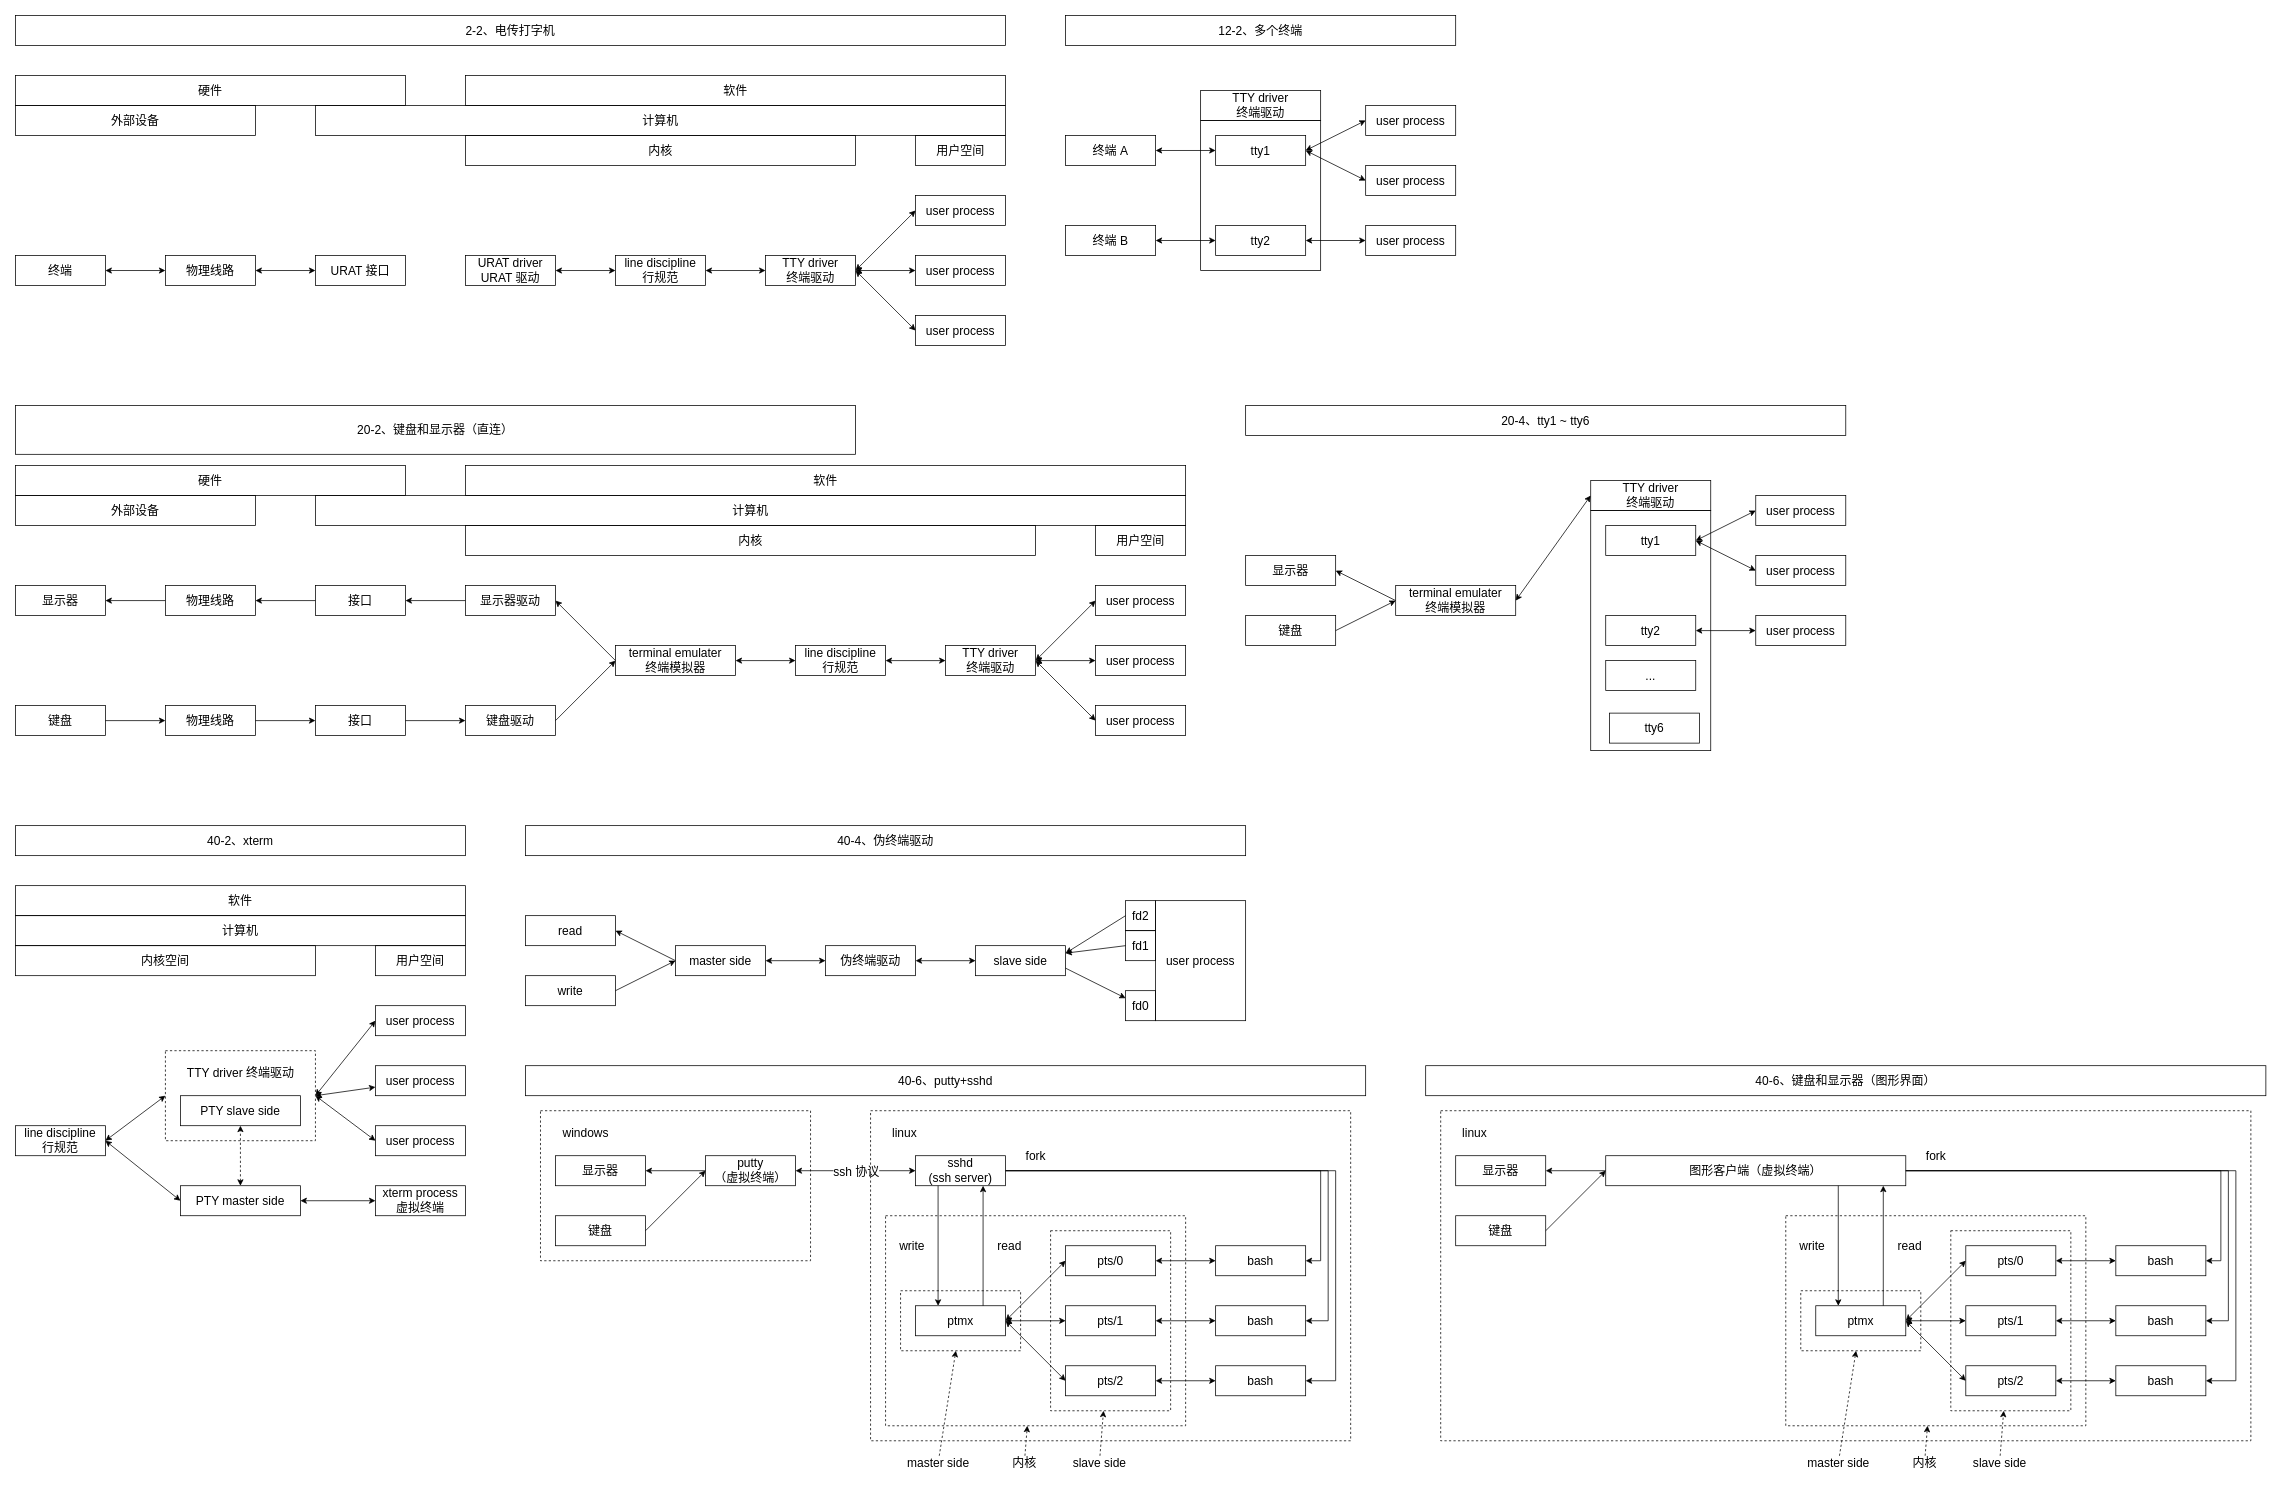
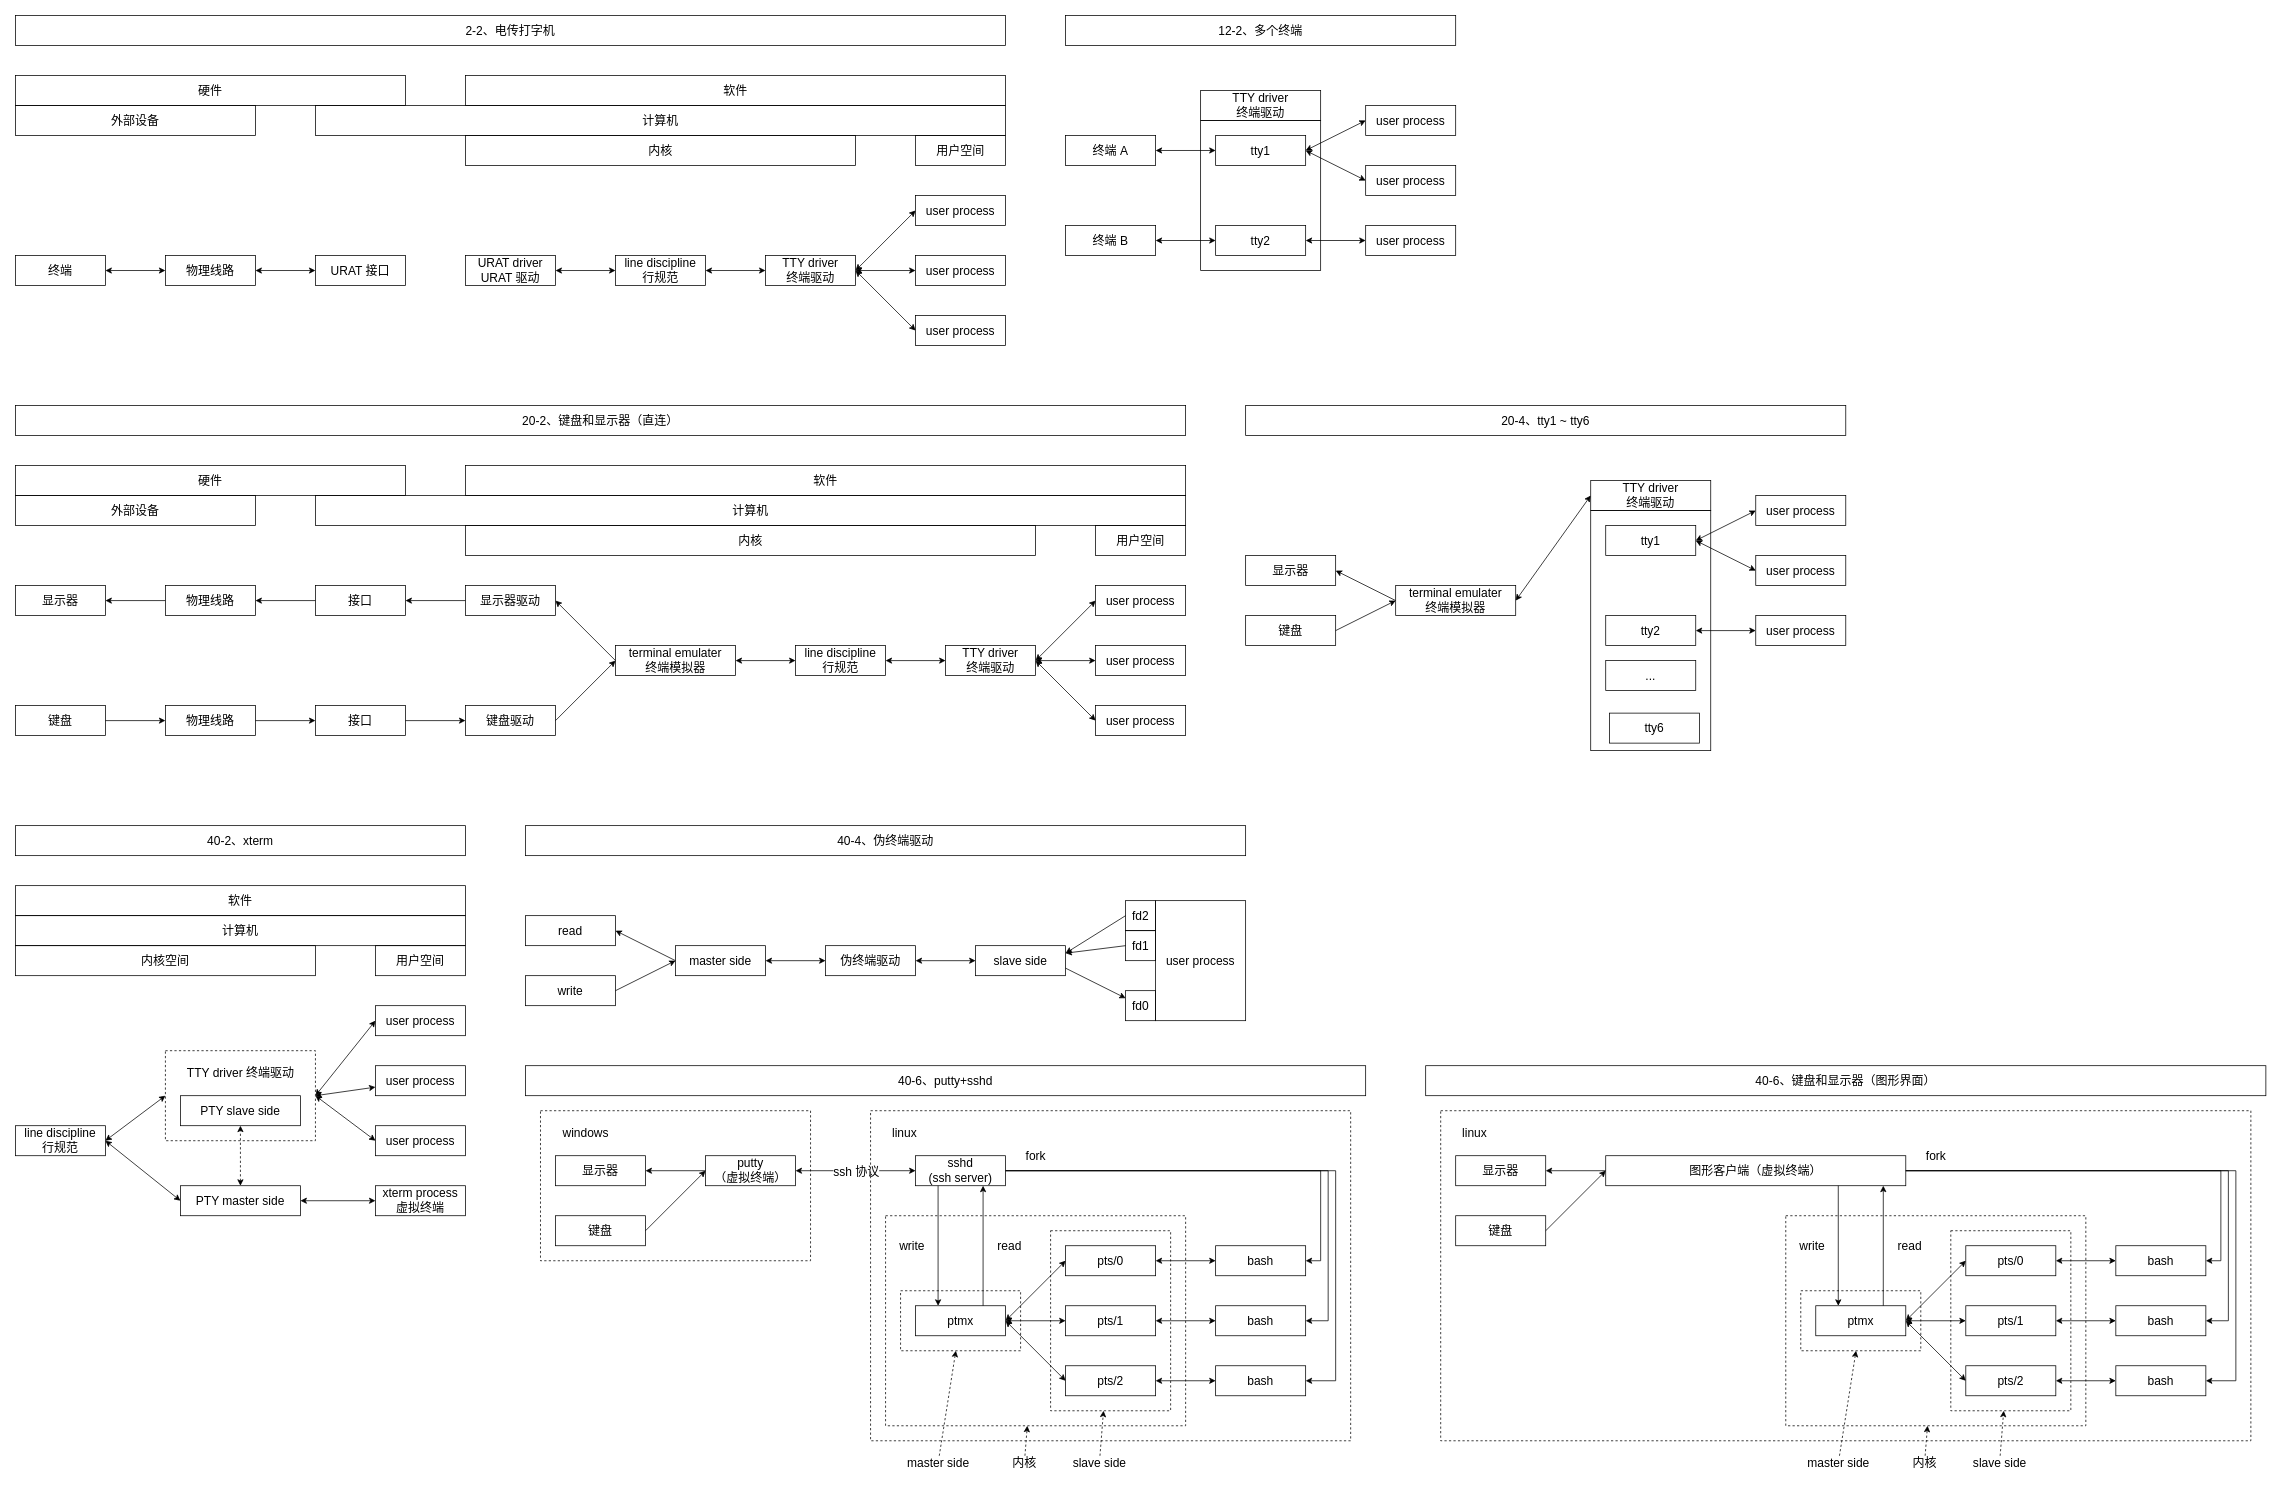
- <mxCell id="28" value="20-2、键盘和显示器（直连）" style="rounded=0;whiteSpace=wrap;html=1;fillColor=none;fontSize=16;" parent="1" vertex="1"><mxGeometry x="20" y="540" width="1120" height="65" as="geometry" /></mxCell>
+ <mxCell id="28" value="20-2、键盘和显示器（直连）" style="rounded=0;whiteSpace=wrap;html=1;fillColor=none;fontSize=16;" parent="1" vertex="1"><mxGeometry x="20" y="540" width="1560" height="40" as="geometry" /></mxCell>
